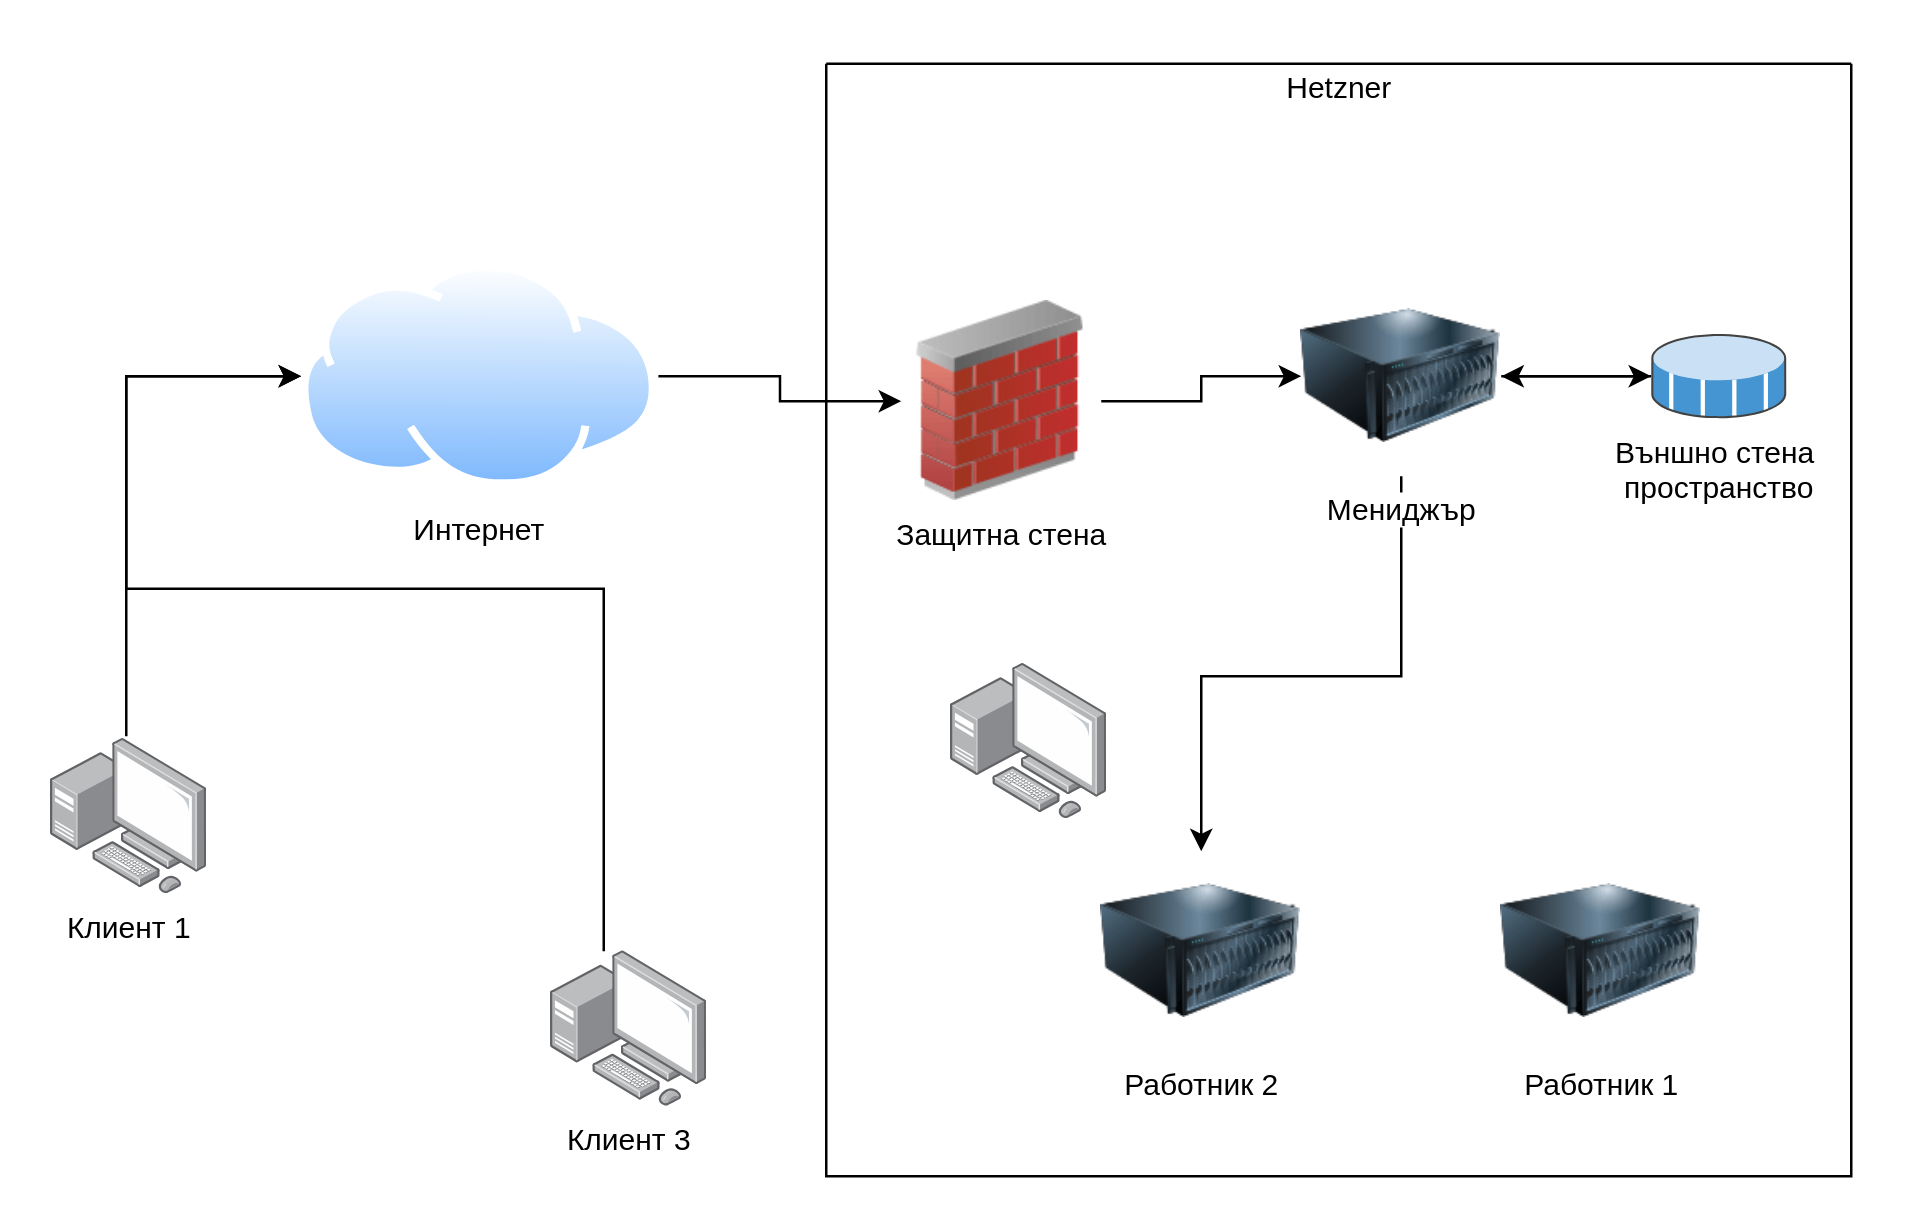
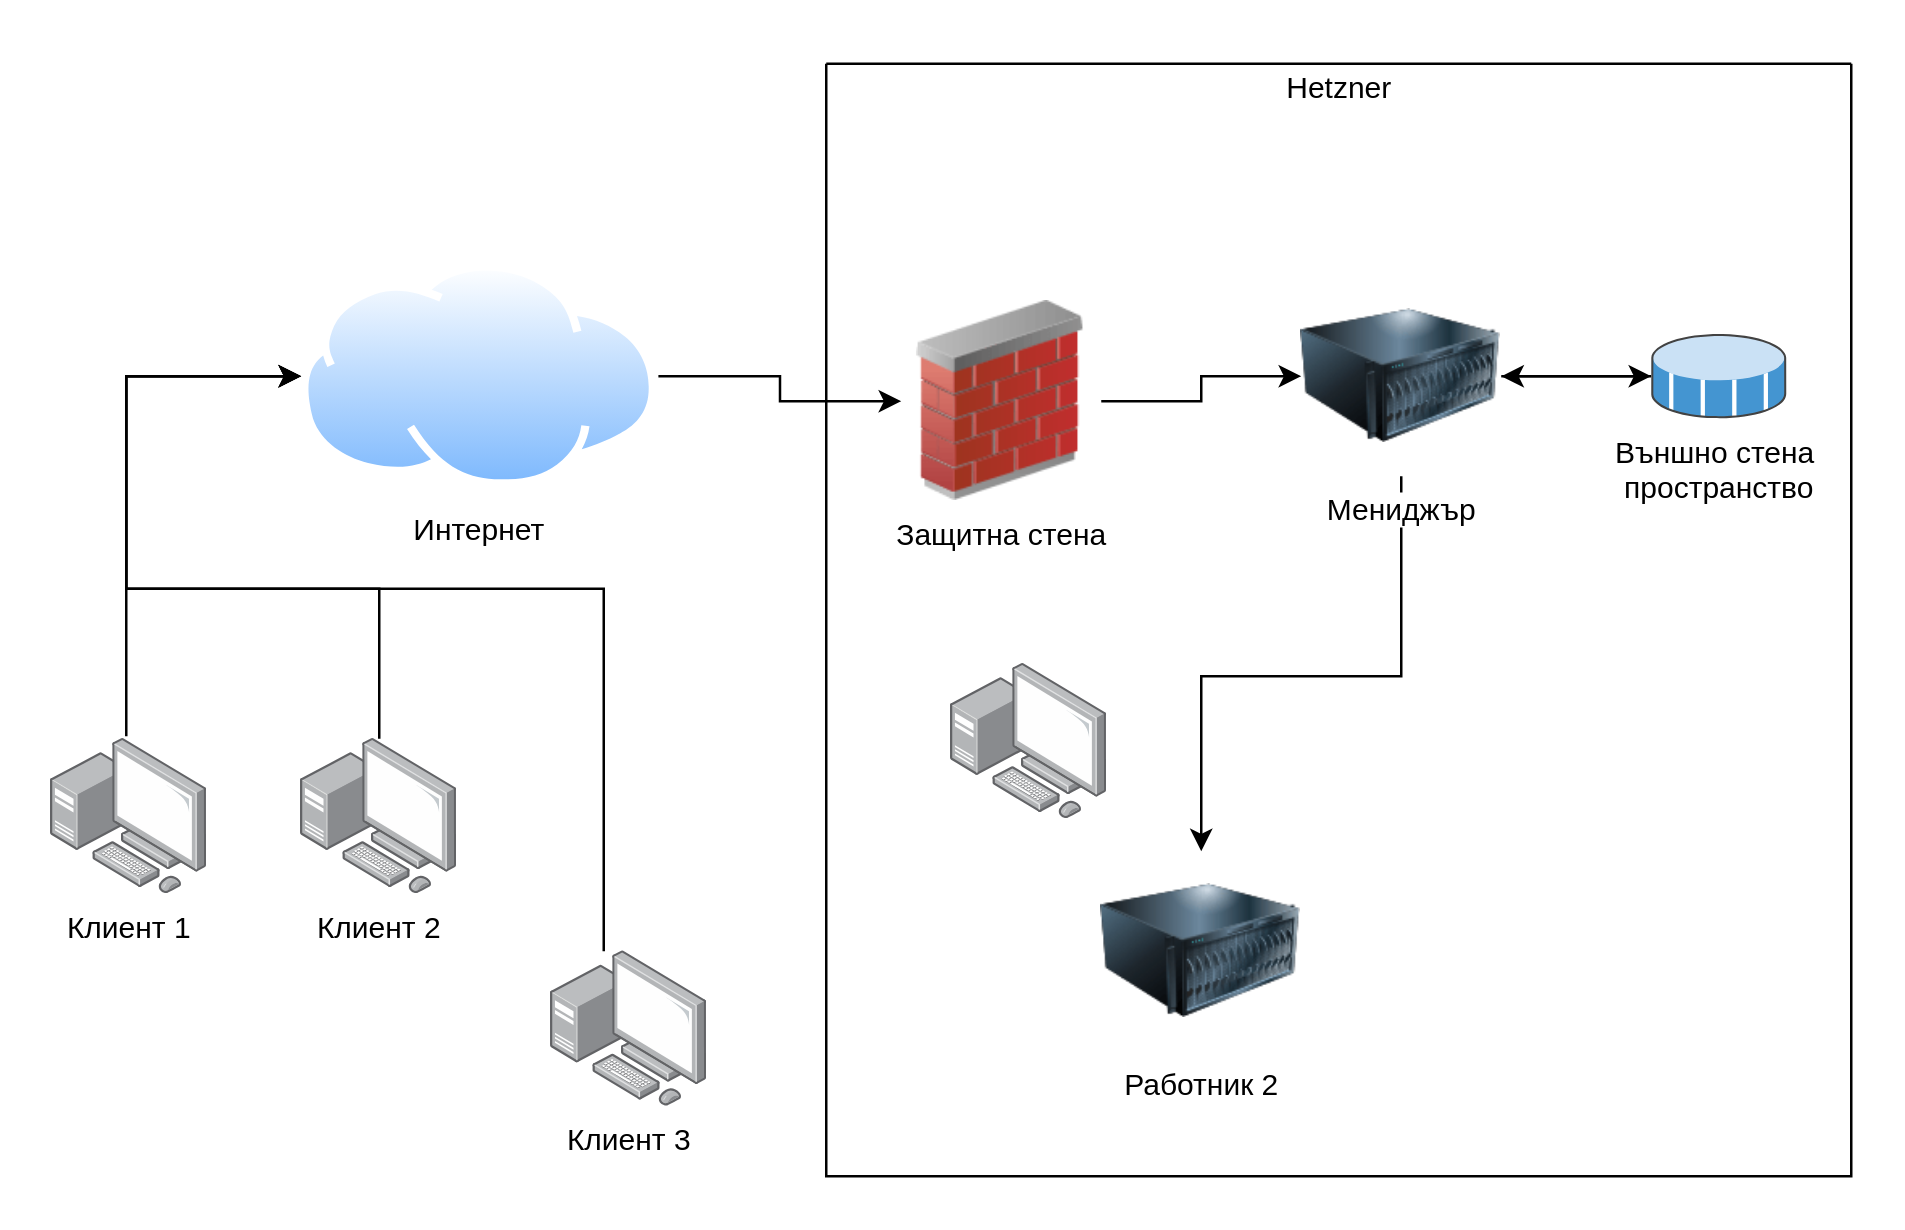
+ <mxCell id="18" style="edgeStyle=orthogonalEdgeStyle;rounded=0;orthogonalLoop=1;jettySize=auto;html=1;entryX=0;entryY=0.5;entryDx=0;entryDy=0;" edge="1" parent="1" source="19" target="3"><mxGeometry relative="1" as="geometry"><mxPoint x="50" y="235" as="targetPoint" /><Array as="points"><mxPoint x="151" y="235" /><mxPoint x="50" y="235" /><mxPoint x="50" y="150" /></Array></mxGeometry></mxCell>
+ <mxCell id="19" value="Клиент 2" style="image;points=[];aspect=fixed;html=1;align=center;shadow=0;dashed=0;image=img/lib/allied_telesis/computer_and_terminals/Personal_Computer_with_Server.svg;" vertex="1" parent="1"><mxGeometry x="120" y="295" width="62.4" height="62.4" as="geometry" /></mxCell>
- <mxCell id="10" value="Работник 1" style="image;html=1;image=img/lib/clip_art/computers/Server_128x128.png" vertex="1" parent="4"><mxGeometry x="270" y="315" width="80" height="80" as="geometry" /></mxCell>
